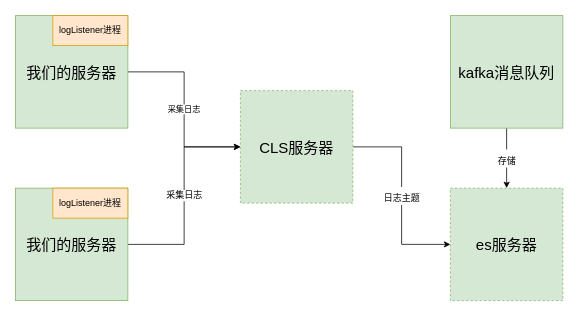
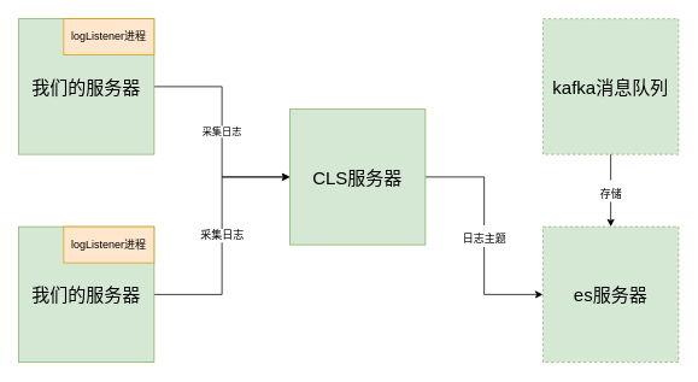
- <mxCell id="7" value="&lt;font style=&quot;font-size: 20px&quot;&gt;kafka消息队列&lt;/font&gt;" style="whiteSpace=wrap;html=1;aspect=fixed;fillColor=#d5e8d4;strokeColor=#82b366;" vertex="1" parent="1"><mxGeometry x="600" y="20" width="150" height="150" as="geometry" /></mxCell>
+ <mxCell id="7" value="&lt;font style=&quot;font-size: 20px&quot;&gt;kafka消息队列&lt;/font&gt;" style="whiteSpace=wrap;html=1;aspect=fixed;fillColor=#d5e8d4;strokeColor=#82b366;dashed=1;" vertex="1" parent="1"><mxGeometry x="600" y="20" width="150" height="150" as="geometry" /></mxCell>
- <mxCell id="5" value="&lt;font style=&quot;font-size: 20px&quot;&gt;CLS服务器&lt;/font&gt;" style="whiteSpace=wrap;html=1;aspect=fixed;fillColor=#d5e8d4;strokeColor=#82b366;dashed=1;" vertex="1" parent="1"><mxGeometry x="320" y="120" width="150" height="150" as="geometry" /></mxCell>
+ <mxCell id="5" value="&lt;font style=&quot;font-size: 20px&quot;&gt;CLS服务器&lt;/font&gt;" style="whiteSpace=wrap;html=1;aspect=fixed;fillColor=#d5e8d4;strokeColor=#82b366;" vertex="1" parent="1"><mxGeometry x="320" y="120" width="150" height="150" as="geometry" /></mxCell>
